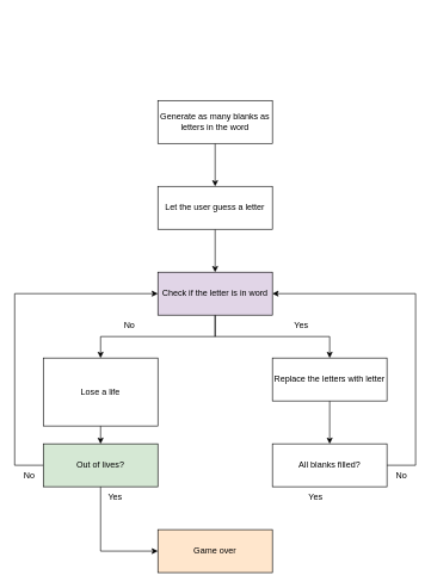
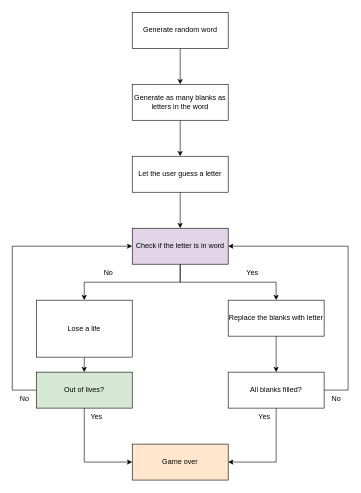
+ <mxCell id="8" value="Generate random word" style="rounded=0;whiteSpace=wrap;html=1;" vertex="1" parent="1"><mxGeometry x="220" y="20" width="160" height="60" as="geometry" /></mxCell>
+ <mxCell id="7" style="edgeStyle=orthogonalEdgeStyle;rounded=0;orthogonalLoop=1;jettySize=auto;html=1;exitX=0.5;exitY=1;exitDx=0;exitDy=0;" edge="1" parent="1" source="8" target="10"><mxGeometry relative="1" as="geometry" /></mxCell>
- <mxCell id="12" value="Replace the letters with letter" style="rounded=0;whiteSpace=wrap;html=1;" vertex="1" parent="1"><mxGeometry x="380" y="500" width="160" height="60" as="geometry" /></mxCell>
+ <mxCell id="12" value="Replace the blanks with letter" style="rounded=0;whiteSpace=wrap;html=1;" vertex="1" parent="1"><mxGeometry x="380" y="500" width="160" height="60" as="geometry" /></mxCell>
+ <mxCell id="18" style="edgeStyle=orthogonalEdgeStyle;rounded=0;orthogonalLoop=1;jettySize=auto;html=1;exitX=0.5;exitY=1;exitDx=0;exitDy=0;entryX=1;entryY=0.5;entryDx=0;entryDy=0;" edge="1" parent="1" source="20" target="21"><mxGeometry relative="1" as="geometry" /></mxCell>
